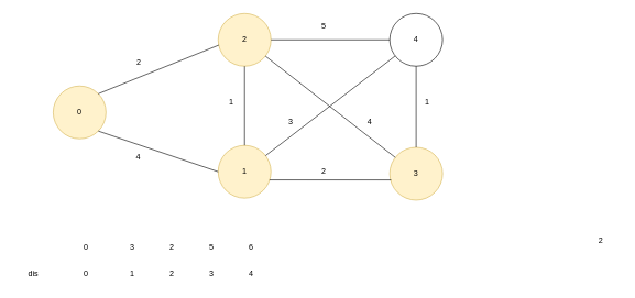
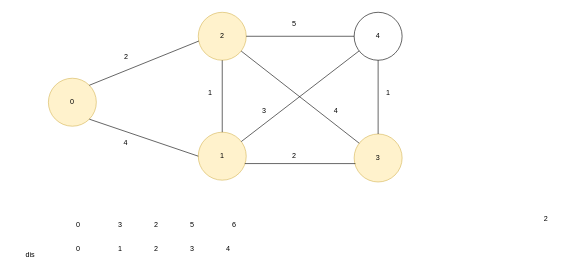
- <mxCell id="34" value="6" style="text;html=1;strokeColor=none;fillColor=none;align=center;verticalAlign=middle;whiteSpace=wrap;rounded=0;" vertex="1" parent="1"><mxGeometry x="350" y="360" width="60" height="30" as="geometry" /></mxCell>
+ <mxCell id="34" value="6" style="text;html=1;strokeColor=none;fillColor=none;align=center;verticalAlign=middle;whiteSpace=wrap;rounded=0;" vertex="1" parent="1"><mxGeometry x="360" y="360" width="60" height="30" as="geometry" /></mxCell>
- <mxCell id="24" value="dis" style="text;html=1;strokeColor=none;fillColor=none;align=center;verticalAlign=middle;whiteSpace=wrap;rounded=0;" vertex="1" parent="1"><mxGeometry x="20" y="400" width="60" height="30" as="geometry" /></mxCell>
+ <mxCell id="24" value="dis" style="text;html=1;strokeColor=none;fillColor=none;align=center;verticalAlign=middle;whiteSpace=wrap;rounded=0;" vertex="1" parent="1"><mxGeometry x="20" y="410" width="60" height="30" as="geometry" /></mxCell>
